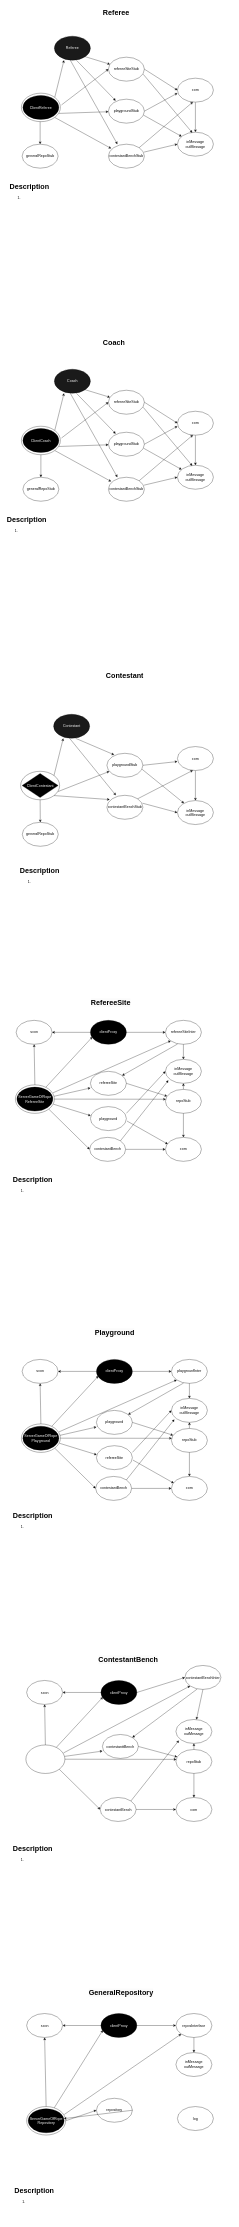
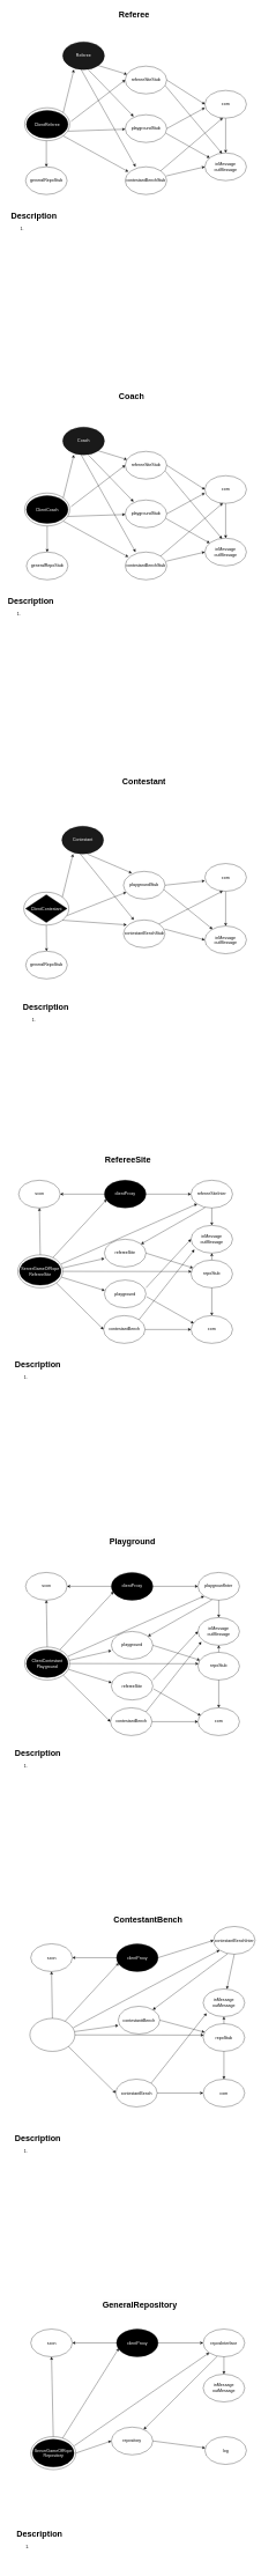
- <mxCell id="107" value="ServerGameOfRope&lt;div&gt;Playground&lt;/div&gt;" style="ellipse;whiteSpace=wrap;html=1;strokeColor=default;fillColor=#000000;fontColor=#FFFFFF;" vertex="1" parent="1"><mxGeometry x="75" y="4752.5" width="120" height="80" as="geometry" /></mxCell>
+ <mxCell id="107" value="ClientContestant&lt;div&gt;Playground&lt;/div&gt;" style="ellipse;whiteSpace=wrap;html=1;strokeColor=default;fillColor=#000000;fontColor=#FFFFFF;" vertex="1" parent="1"><mxGeometry x="75" y="4752.5" width="120" height="80" as="geometry" /></mxCell>
+ <mxCell id="179" value="" style="endArrow=classic;html=1;rounded=0;exitX=0.338;exitY=0.986;exitDx=0;exitDy=0;exitPerimeter=0;" edge="1" parent="1" source="167" target="170"><mxGeometry width="50" height="50" relative="1" as="geometry"><mxPoint x="345" y="6920" as="sourcePoint" /><mxPoint x="395" y="6870" as="targetPoint" /></mxGeometry></mxCell>
- <mxCell id="178" value="" style="endArrow=classic;html=1;rounded=0;exitX=1;exitY=0.5;exitDx=0;exitDy=0;" edge="1" parent="1" source="170" target="164"><mxGeometry width="50" height="50" relative="1" as="geometry"><mxPoint x="345" y="6820" as="sourcePoint" /><mxPoint x="597.263" y="7004.232" as="targetPoint" /></mxGeometry></mxCell>
+ <mxCell id="178" value="" style="endArrow=classic;html=1;rounded=0;exitX=1;exitY=0.5;exitDx=0;exitDy=0;" edge="1" parent="1" source="170" target="169"><mxGeometry width="50" height="50" relative="1" as="geometry"><mxPoint x="345" y="6820" as="sourcePoint" /><mxPoint x="597.263" y="7004.232" as="targetPoint" /></mxGeometry></mxCell>
